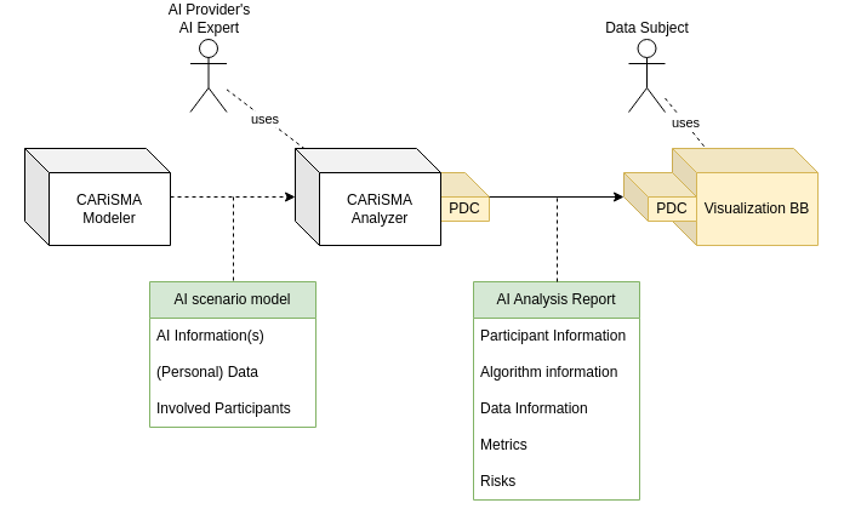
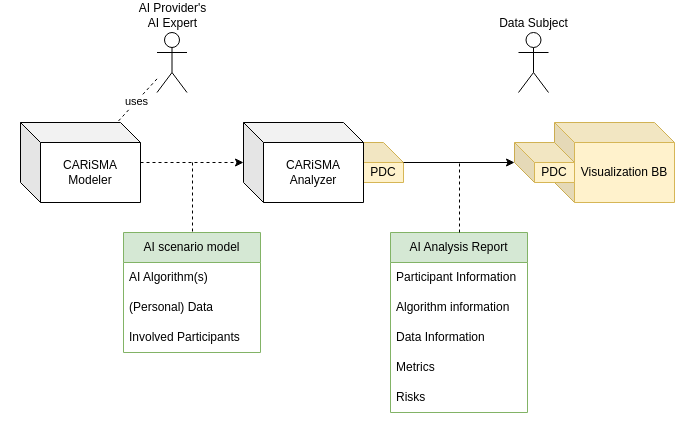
- <mxCell id="13" value="uses" style="endArrow=none;dashed=1;html=1;rounded=0;" edge="1" parent="1" source="8" target="21"><mxGeometry width="50" height="50" relative="1" as="geometry"><mxPoint x="360" y="280" as="sourcePoint" /><mxPoint x="250" y="120" as="targetPoint" /></mxGeometry></mxCell>
+ <mxCell id="23" value="uses" style="endArrow=none;dashed=1;html=1;rounded=0;" edge="1" parent="1" source="8" target="22"><mxGeometry width="50" height="50" relative="1" as="geometry"><mxPoint x="360" y="280" as="sourcePoint" /><mxPoint x="410" y="230" as="targetPoint" /></mxGeometry></mxCell>
- <mxCell id="15" value="uses" style="endArrow=none;dashed=1;html=1;rounded=0;" edge="1" parent="1" source="14" target="17"><mxGeometry width="50" height="50" relative="1" as="geometry"><mxPoint x="740" y="280" as="sourcePoint" /><mxPoint x="620.5" y="120" as="targetPoint" /></mxGeometry></mxCell>
- <mxCell id="10" value="AI Information(s)" style="text;strokeColor=none;fillColor=none;align=left;verticalAlign=middle;spacingLeft=4;spacingRight=4;overflow=hidden;points=[[0,0.5],[1,0.5]];portConstraint=eastwest;rotatable=0;whiteSpace=wrap;html=1;" parent="9" vertex="1"><mxGeometry y="30" width="137" height="30" as="geometry" /></mxCell>
+ <mxCell id="10" value="AI Algorithm(s)" style="text;strokeColor=none;fillColor=none;align=left;verticalAlign=middle;spacingLeft=4;spacingRight=4;overflow=hidden;points=[[0,0.5],[1,0.5]];portConstraint=eastwest;rotatable=0;whiteSpace=wrap;html=1;" parent="9" vertex="1"><mxGeometry y="30" width="137" height="30" as="geometry" /></mxCell>
